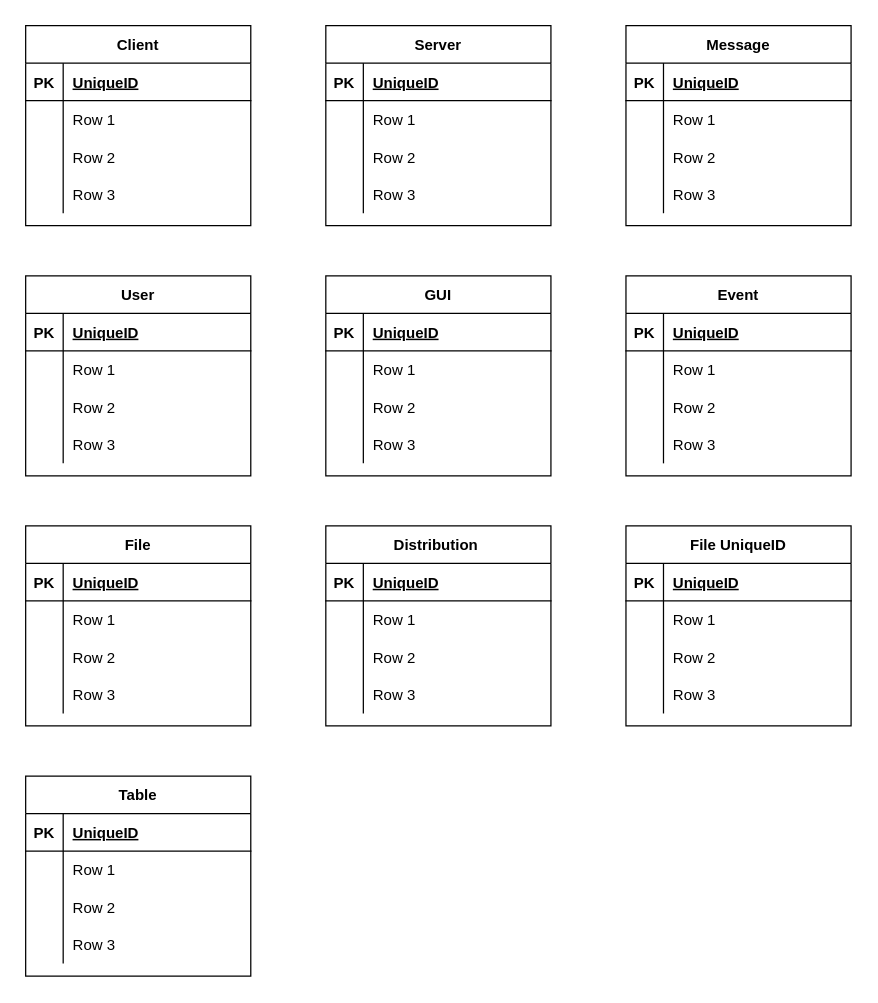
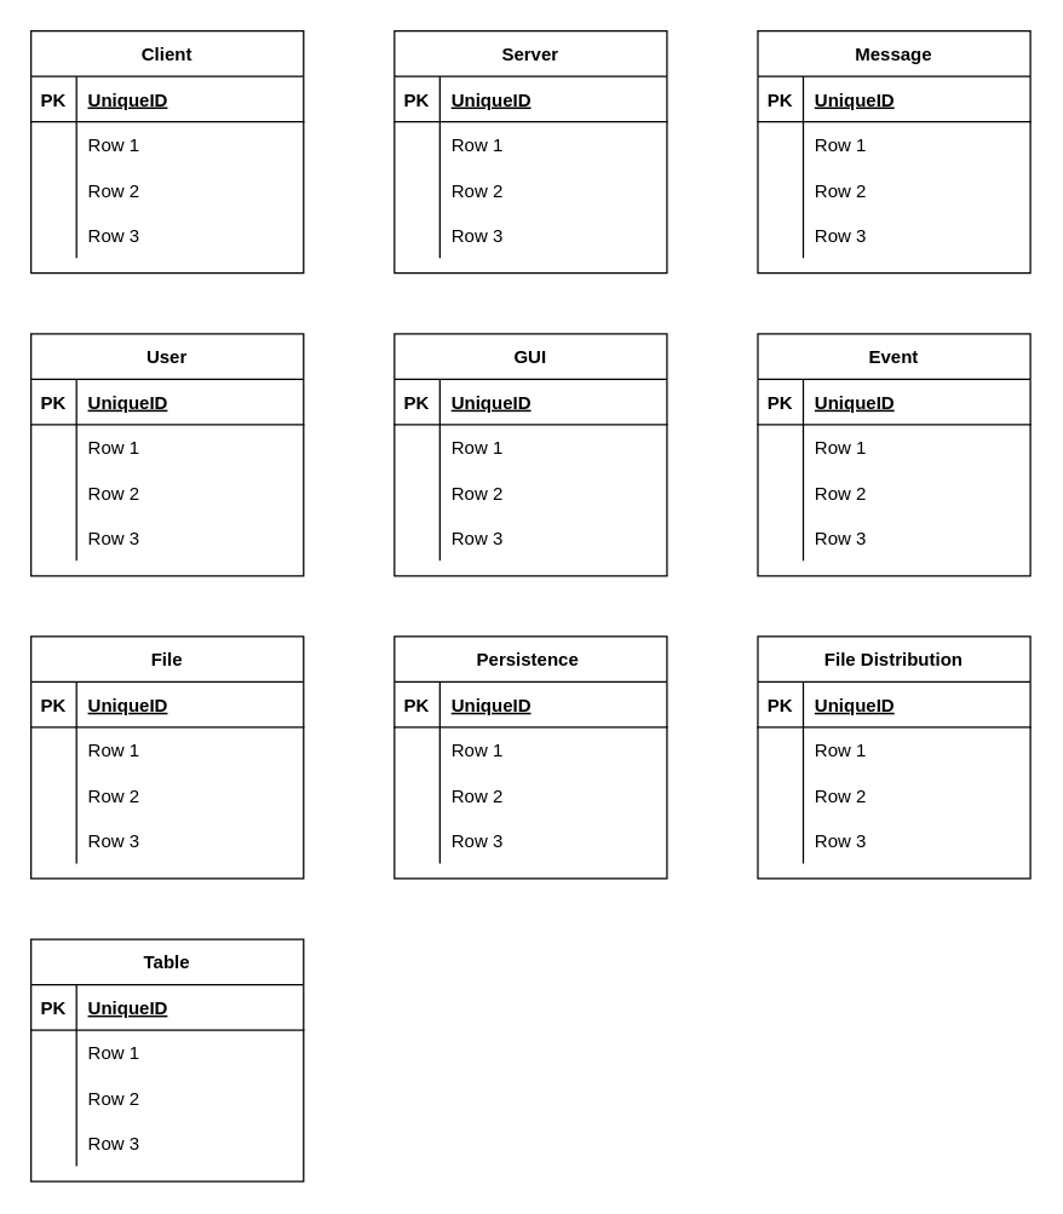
- <mxCell id="80" value="Distribution " style="shape=table;startSize=30;container=1;collapsible=1;childLayout=tableLayout;fixedRows=1;rowLines=0;fontStyle=1;align=center;resizeLast=1;" parent="1" vertex="1"><mxGeometry x="260" y="420" width="180" height="160" as="geometry" /></mxCell>
+ <mxCell id="80" value="Persistence " style="shape=table;startSize=30;container=1;collapsible=1;childLayout=tableLayout;fixedRows=1;rowLines=0;fontStyle=1;align=center;resizeLast=1;" parent="1" vertex="1"><mxGeometry x="260" y="420" width="180" height="160" as="geometry" /></mxCell>
- <mxCell id="106" value="File UniqueID" style="shape=table;startSize=30;container=1;collapsible=1;childLayout=tableLayout;fixedRows=1;rowLines=0;fontStyle=1;align=center;resizeLast=1;" parent="1" vertex="1"><mxGeometry x="500" y="420" width="180" height="160" as="geometry" /></mxCell>
+ <mxCell id="106" value="File Distribution" style="shape=table;startSize=30;container=1;collapsible=1;childLayout=tableLayout;fixedRows=1;rowLines=0;fontStyle=1;align=center;resizeLast=1;" parent="1" vertex="1"><mxGeometry x="500" y="420" width="180" height="160" as="geometry" /></mxCell>
